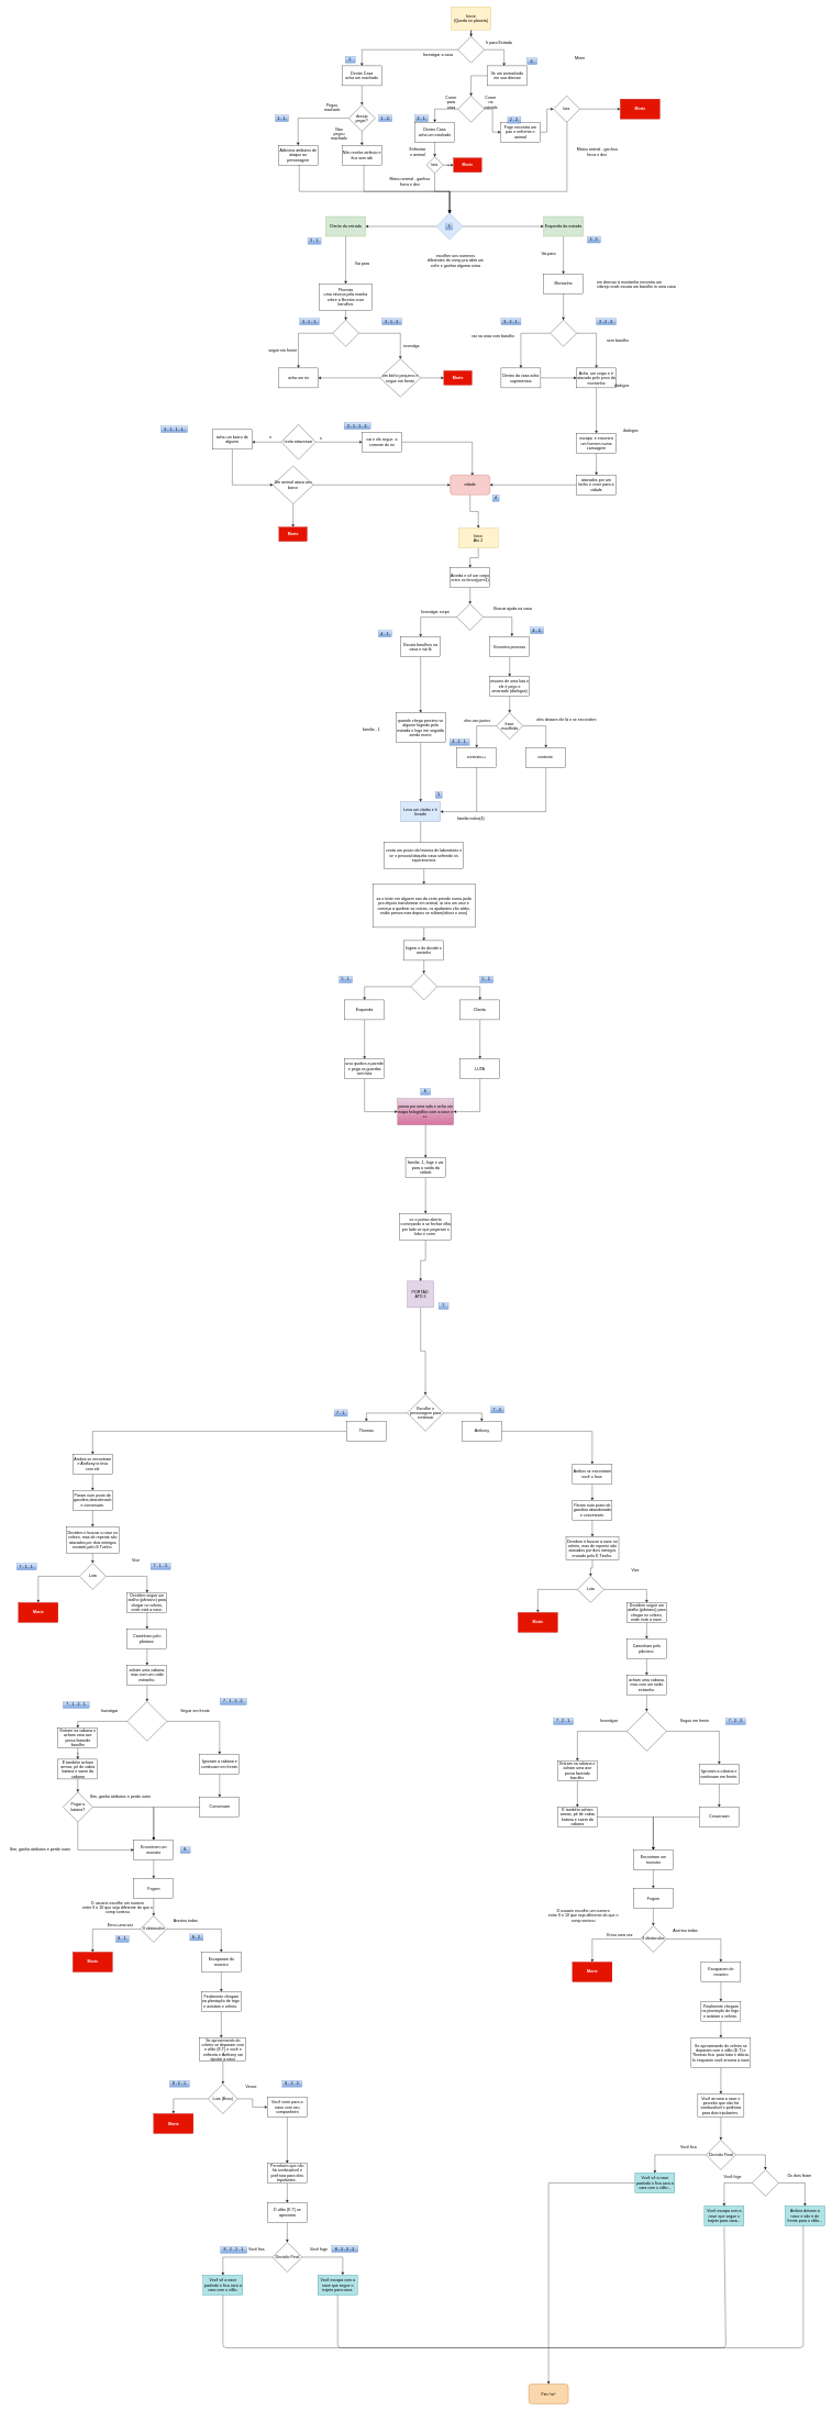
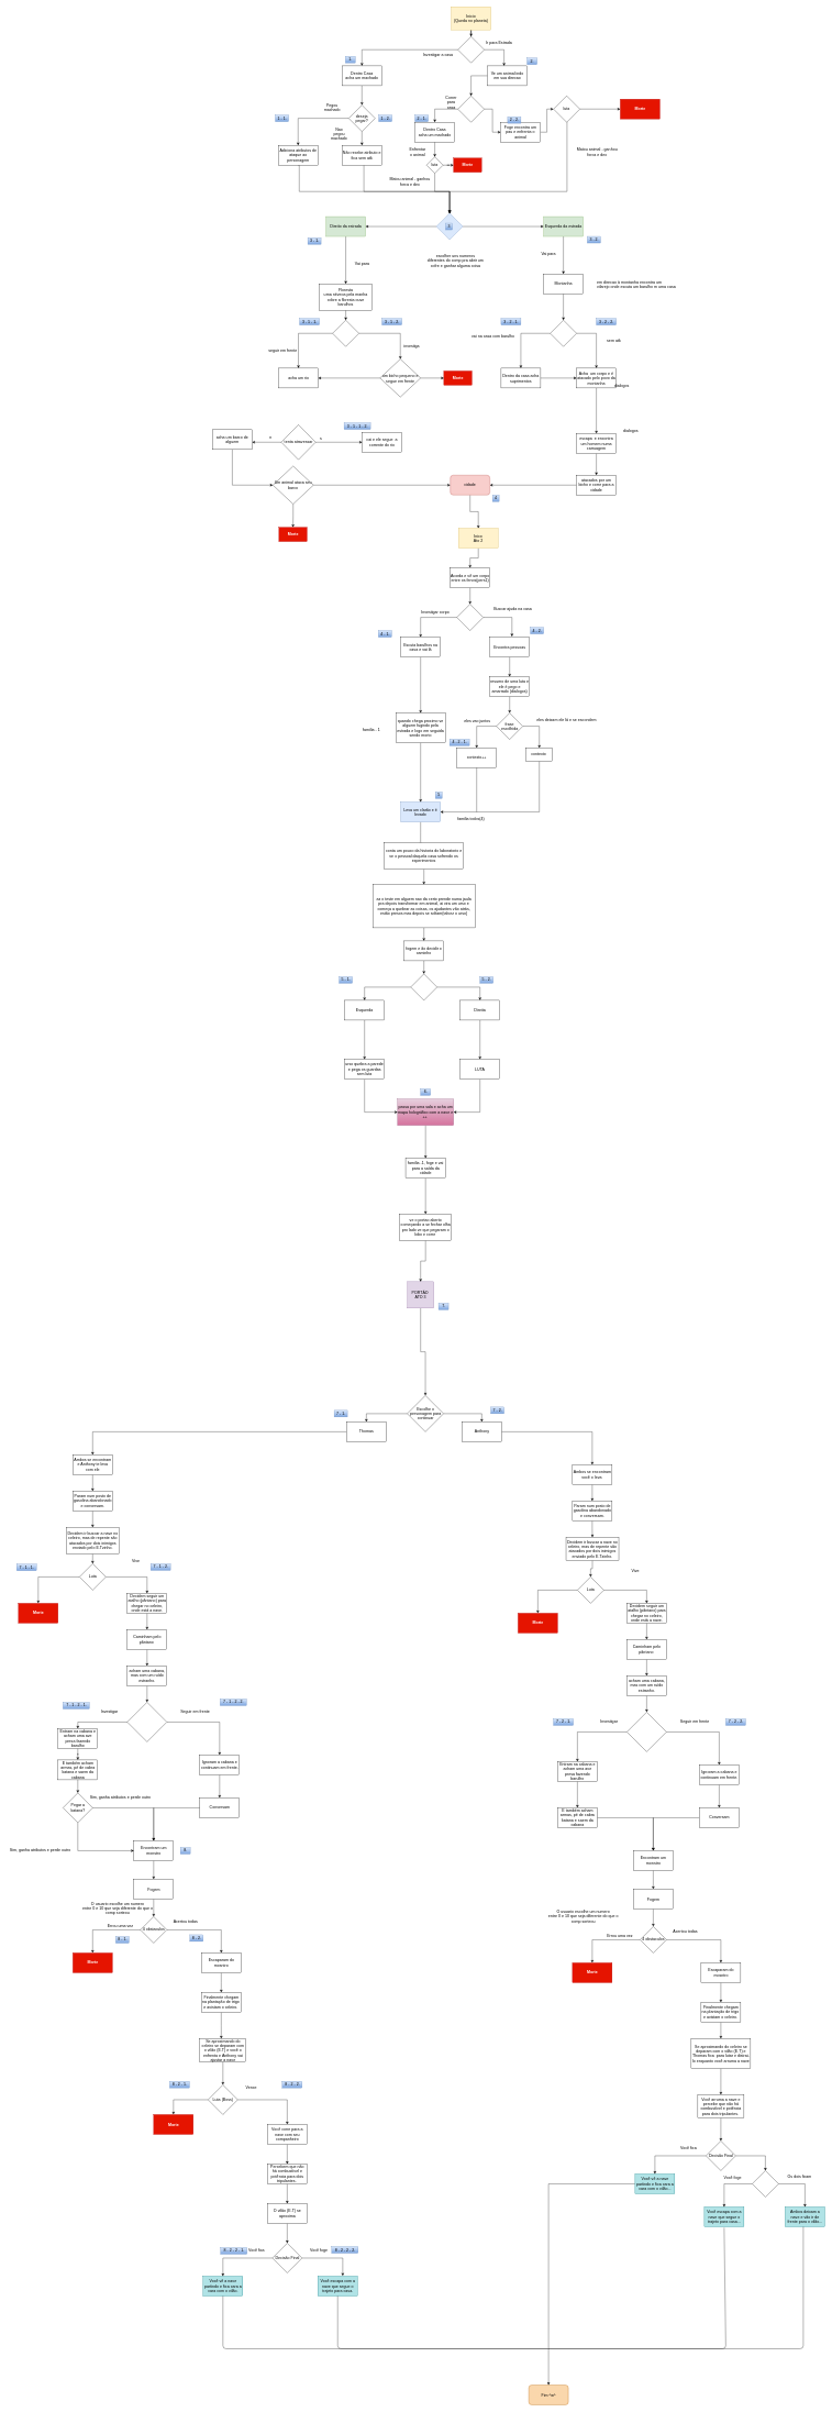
- <mxCell id="23" value="Morre" style="text;html=1;strokeColor=none;fillColor=none;align=center;verticalAlign=middle;whiteSpace=wrap;rounded=0;" parent="1" vertex="1"><mxGeometry x="1725.5" y="150" width="65" height="50" as="geometry" /></mxCell>
- <mxCell id="18" value="Correr na estrada" style="text;html=1;strokeColor=none;fillColor=none;align=center;verticalAlign=middle;whiteSpace=wrap;rounded=0;" parent="1" vertex="1"><mxGeometry x="1468" y="300" width="40" height="20" as="geometry" /></mxCell>
- <mxCell id="64" value="sem barulho" style="text;html=1;resizable=0;points=[];autosize=1;align=left;verticalAlign=top;spacingTop=-4;" parent="1" vertex="1"><mxGeometry x="1838" y="1023" width="80" height="20" as="geometry" /></mxCell>
+ <mxCell id="64" value="sem atk" style="text;html=1;resizable=0;points=[];autosize=1;align=left;verticalAlign=top;spacingTop=-4;" parent="1" vertex="1"><mxGeometry x="1838" y="1023" width="80" height="20" as="geometry" /></mxCell>
- <mxCell id="283" value="3 - 1 - 1 - 1." style="text;html=1;align=center;verticalAlign=middle;resizable=0;points=[];;autosize=1;gradientColor=#7ea6e0;fillColor=#dae8fc;strokeColor=#6c8ebf;" vertex="1" parent="1"><mxGeometry x="488" y="1291" width="80" height="20" as="geometry" /></mxCell>
- <mxCell id="75" style="edgeStyle=orthogonalEdgeStyle;rounded=0;orthogonalLoop=1;jettySize=auto;html=1;exitX=1;exitY=0.5;exitDx=0;exitDy=0;entryX=0.557;entryY=0.033;entryDx=0;entryDy=0;entryPerimeter=0;" parent="1" source="76" target="80" edge="1"><mxGeometry relative="1" as="geometry" /></mxCell>
- <mxCell id="102" value="contexto&amp;nbsp;" style="rounded=0;whiteSpace=wrap;html=1;" parent="1" vertex="1"><mxGeometry x="1595" y="2267" width="120" height="60" as="geometry" /></mxCell>
+ <mxCell id="102" value="contexto&amp;nbsp;" style="rounded=0;whiteSpace=wrap;html=1;" parent="1" vertex="1"><mxGeometry x="1595" y="2267" width="80" height="40" as="geometry" /></mxCell>
- <mxCell id="190" value="Você corre para a nave com seu companheiro" style="rounded=0;whiteSpace=wrap;html=1;" parent="1" vertex="1"><mxGeometry x="810.5" y="6360" width="120" height="60" as="geometry" /></mxCell>
+ <mxCell id="190" value="Você corre para a nave com seu companheiro" style="rounded=0;whiteSpace=wrap;html=1;" parent="1" vertex="1"><mxGeometry x="810.5" y="6440" width="120" height="60" as="geometry" /></mxCell>
